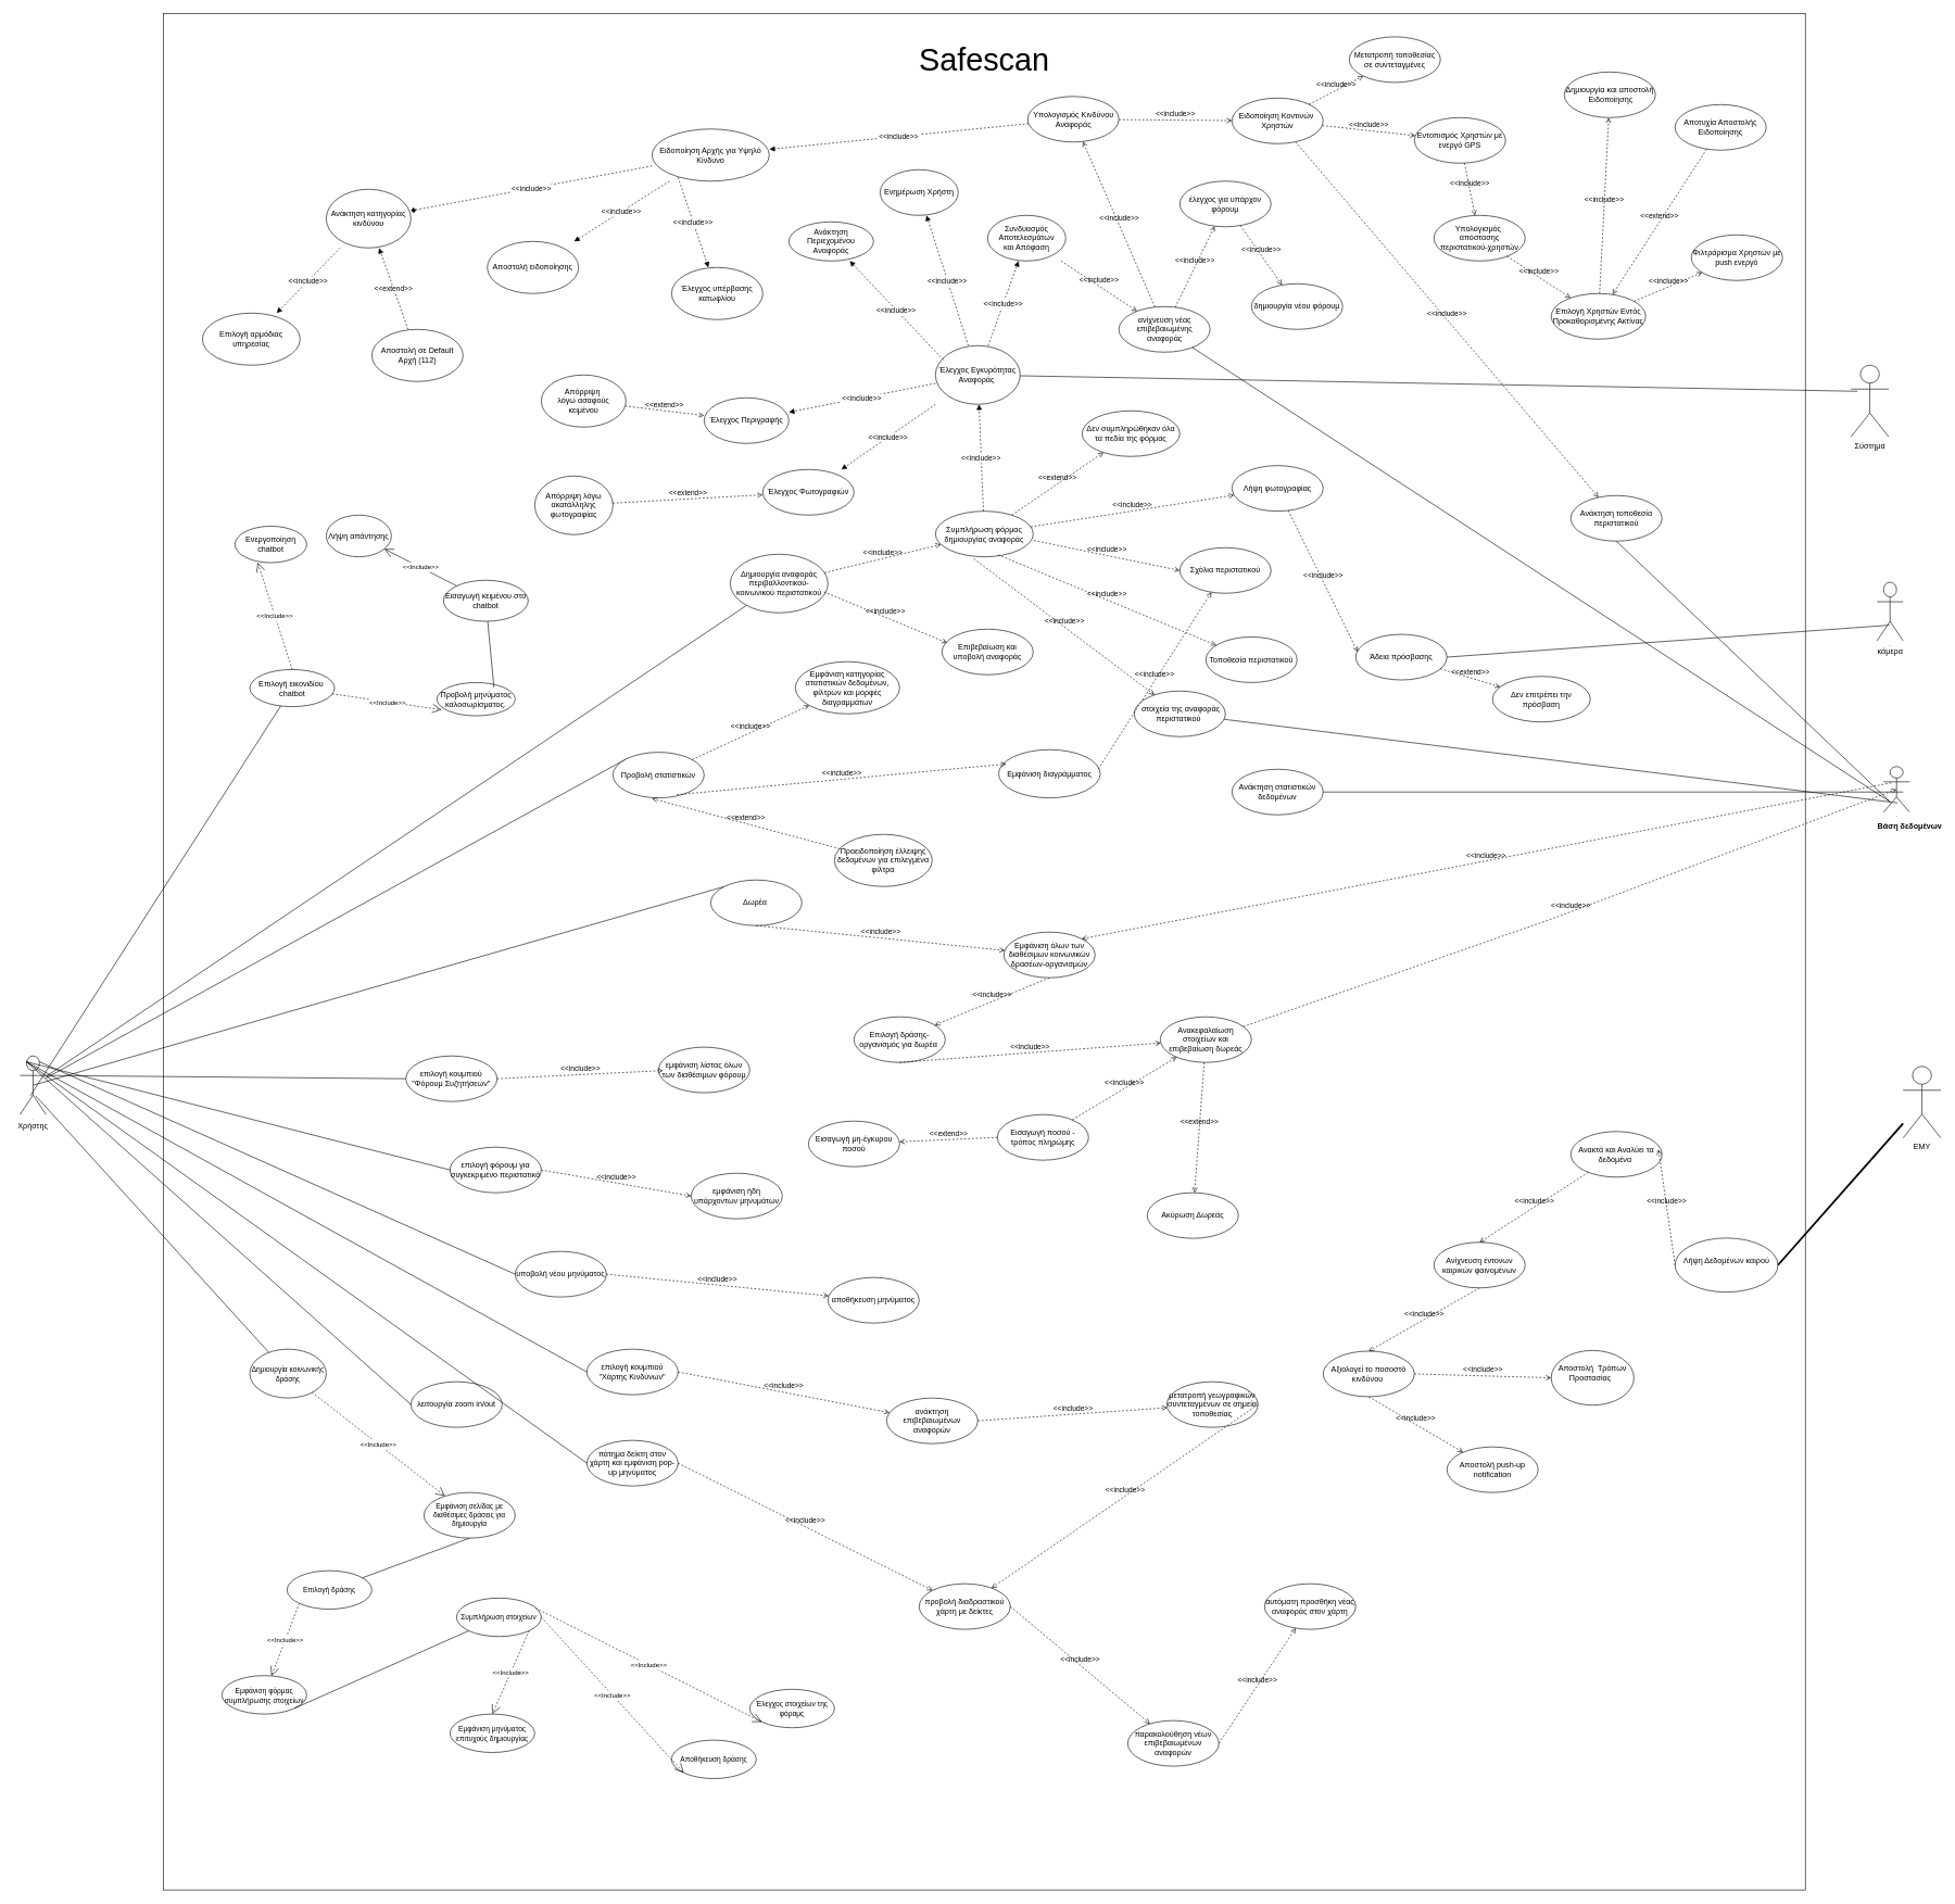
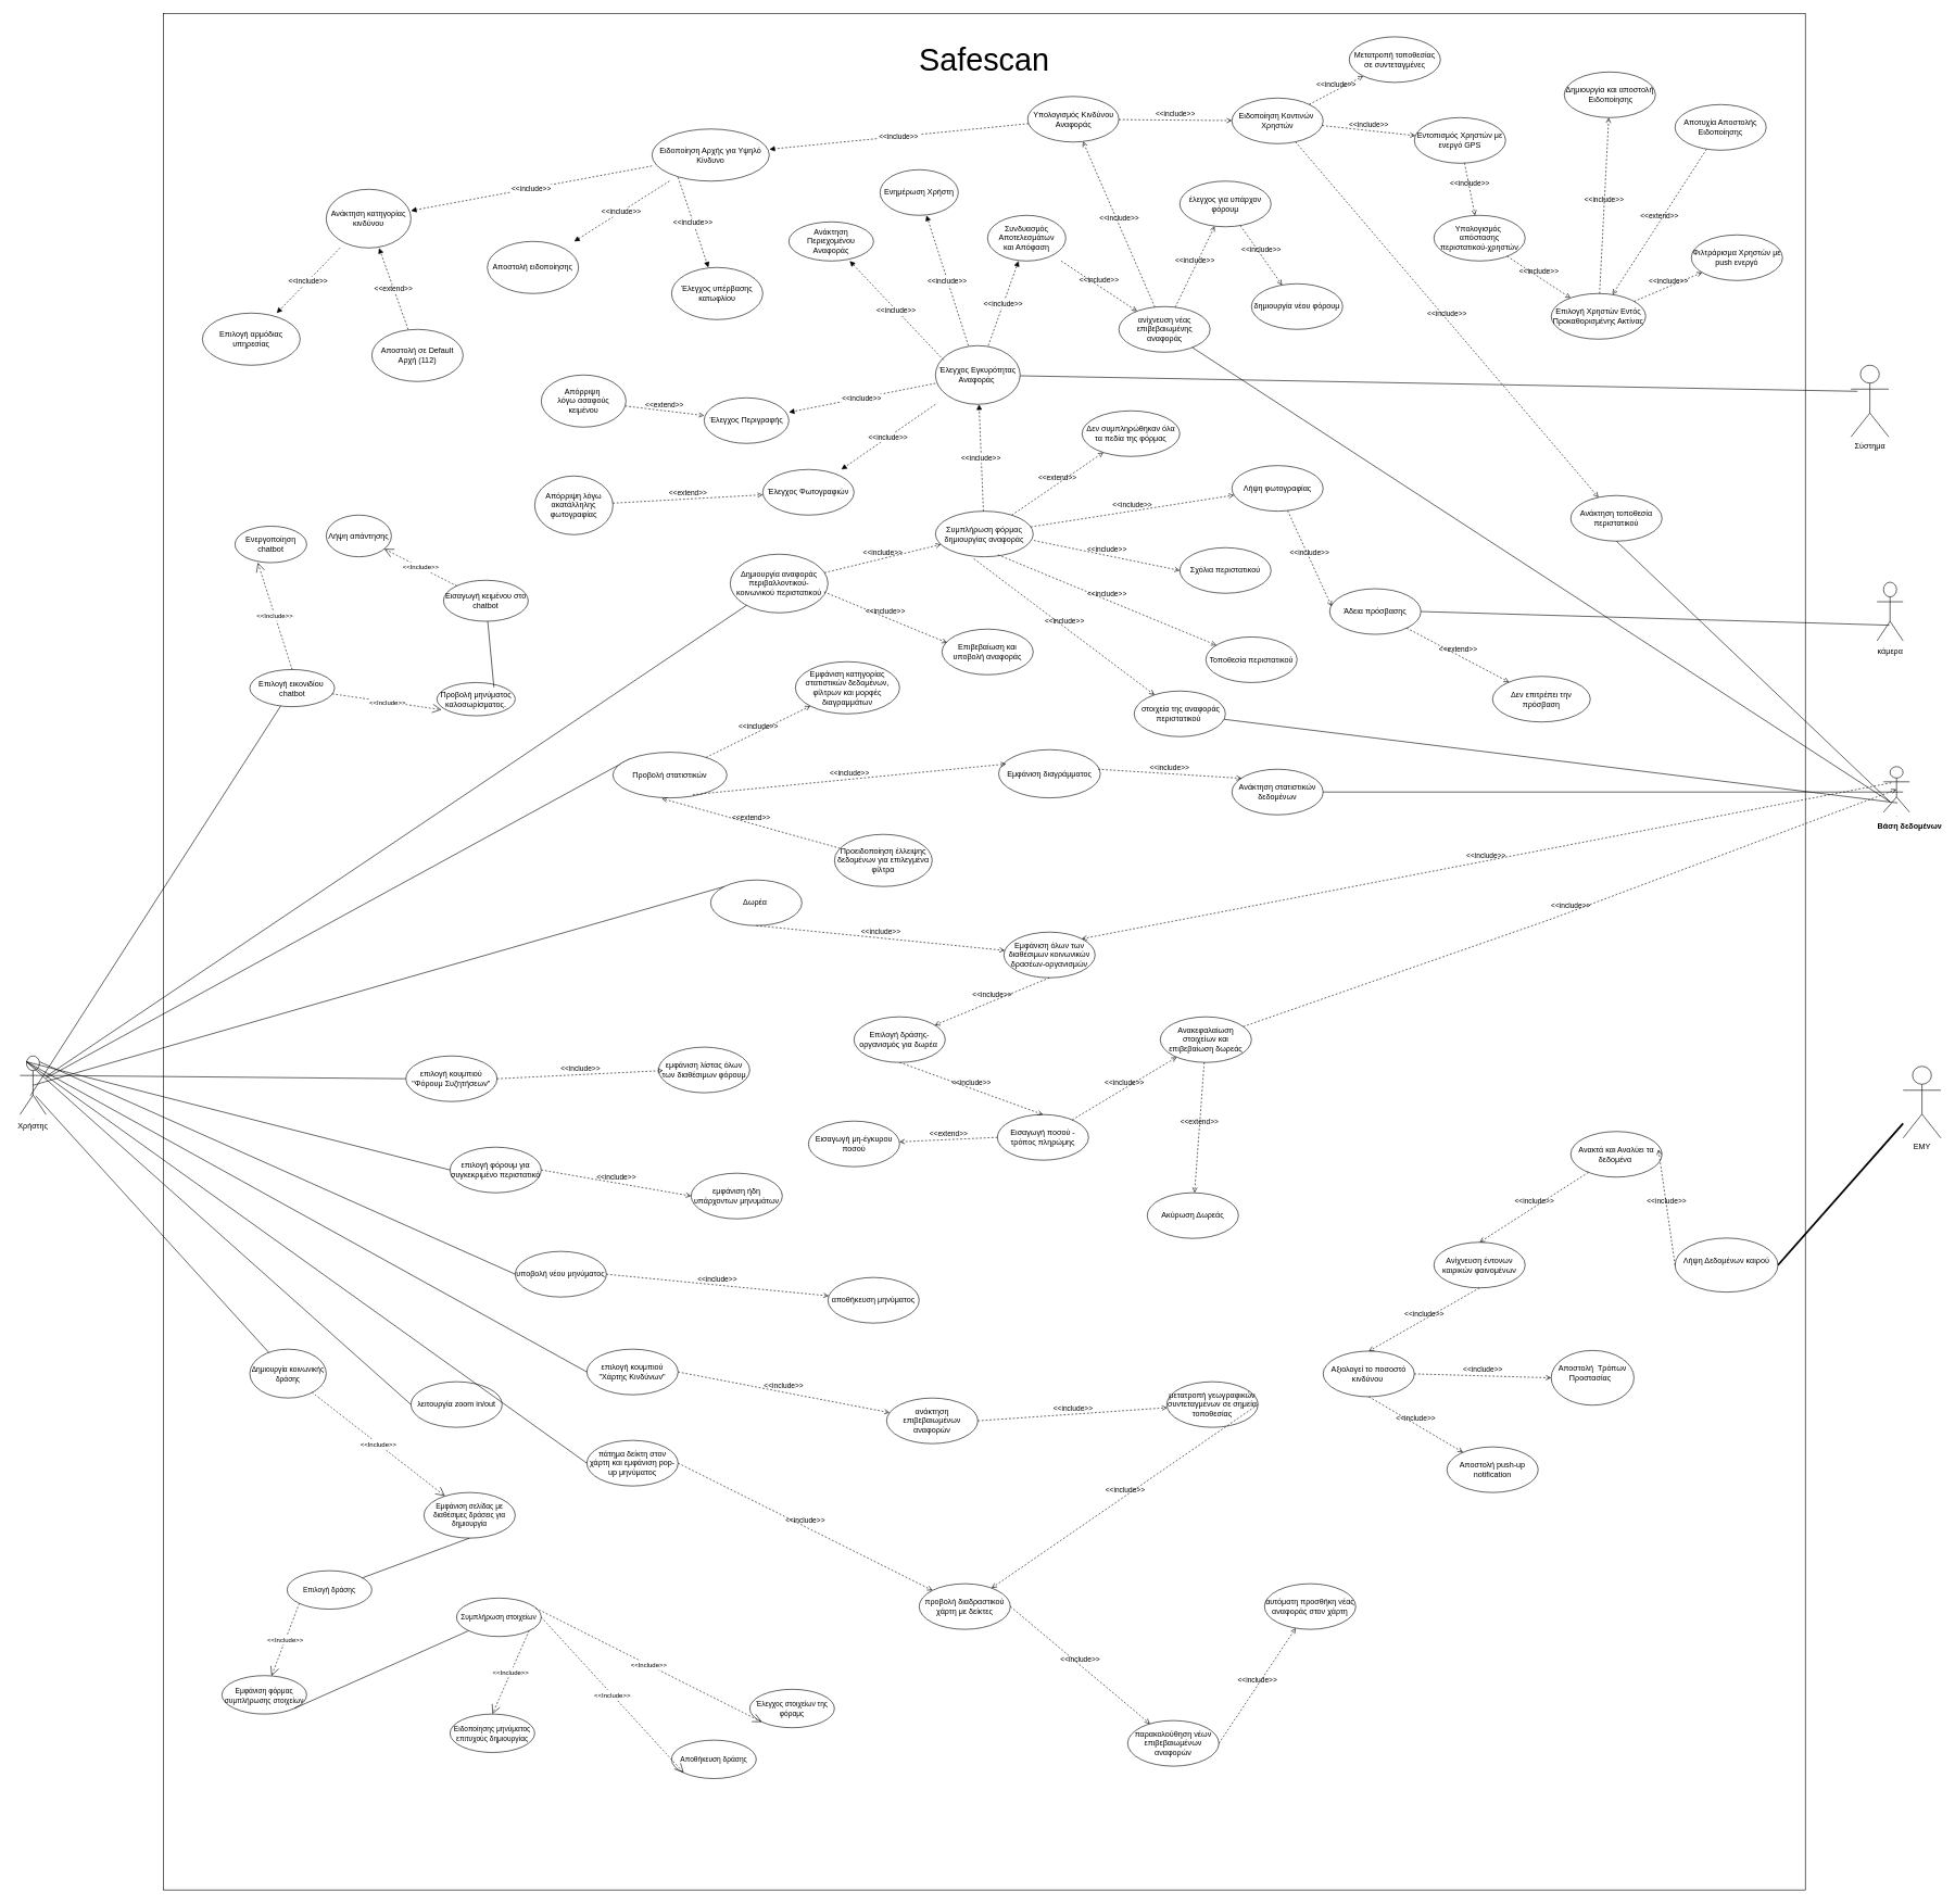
- <mxCell id="178" value="&lt;&lt;include&gt;&gt;" style="endArrow=diamond;dashed=1;" parent="1" source="171" target="173" edge="1"><mxGeometry relative="1" as="geometry" /></mxCell>
+ <mxCell id="178" value="&lt;&lt;include&gt;&gt;" style="endArrow=block;dashed=1;" parent="1" source="171" target="173" edge="1"><mxGeometry relative="1" as="geometry" /></mxCell>
- <mxCell id="113" value="&lt;font style=&quot;font-size: 10px;&quot;&gt;&amp;lt;&amp;lt;Include&amp;gt;&amp;gt;&lt;/font&gt;" style="endArrow=open;endSize=12;dashed=0;html=1;rounded=0;fontSize=12;curved=1;" parent="1" source="111" target="114" edge="1"><mxGeometry width="160" relative="1" as="geometry"><mxPoint x="609" y="858" as="sourcePoint" /><mxPoint x="601.778" y="957.871" as="targetPoint" /></mxGeometry></mxCell>
+ <mxCell id="113" value="&lt;font style=&quot;font-size: 10px;&quot;&gt;&amp;lt;&amp;lt;Include&amp;gt;&amp;gt;&lt;/font&gt;" style="endArrow=open;endSize=12;dashed=1;html=1;rounded=0;fontSize=12;curved=1;" parent="1" source="111" target="114" edge="1"><mxGeometry width="160" relative="1" as="geometry"><mxPoint x="609" y="858" as="sourcePoint" /><mxPoint x="601.778" y="957.871" as="targetPoint" /></mxGeometry></mxCell>
- <mxCell id="22" value="Άδεια πρόσβασης" style="ellipse;whiteSpace=wrap;html=1;" parent="1" vertex="1"><mxGeometry x="2080" y="973" width="140" height="70" as="geometry" /></mxCell>
+ <mxCell id="22" value="Άδεια πρόσβασης" style="ellipse;whiteSpace=wrap;html=1;" parent="1" vertex="1"><mxGeometry x="2040" y="903" width="140" height="70" as="geometry" /></mxCell>
- <mxCell id="38" value="&amp;lt;&amp;lt;include&amp;gt;&amp;gt;" style="html=1;verticalAlign=bottom;labelBackgroundColor=none;endArrow=open;endFill=0;dashed=1;rounded=0;exitX=0.978;exitY=0.405;exitDx=0;exitDy=0;exitPerimeter=0;" parent="1" source="16" target="26" edge="1"><mxGeometry width="160" relative="1" as="geometry"><mxPoint x="1584" y="848" as="sourcePoint" /><mxPoint x="1750" y="1001" as="targetPoint" /></mxGeometry></mxCell>
+ <mxCell id="38" value="&amp;lt;&amp;lt;include&amp;gt;&amp;gt;" style="html=1;verticalAlign=bottom;labelBackgroundColor=none;endArrow=open;endFill=0;dashed=1;rounded=0;entryX=0.107;entryY=0.2;entryDx=0;entryDy=0;entryPerimeter=0;exitX=0.978;exitY=0.405;exitDx=0;exitDy=0;exitPerimeter=0;" parent="1" source="16" target="15" edge="1"><mxGeometry width="160" relative="1" as="geometry"><mxPoint x="1584" y="848" as="sourcePoint" /><mxPoint x="1750" y="1001" as="targetPoint" /></mxGeometry></mxCell>
- <mxCell id="13" value="Προβολή στατιστικών" style="ellipse;whiteSpace=wrap;html=1;" parent="1" vertex="1"><mxGeometry x="940" y="1154" width="140" height="70" as="geometry" /></mxCell>
+ <mxCell id="13" value="Προβολή στατιστικών" style="ellipse;whiteSpace=wrap;html=1;" parent="1" vertex="1"><mxGeometry x="940" y="1154" width="175" height="70" as="geometry" /></mxCell>
- <mxCell id="62" value="&amp;lt;&amp;lt;include&amp;gt;&amp;gt;" style="html=1;verticalAlign=bottom;labelBackgroundColor=none;endArrow=open;endFill=0;dashed=1;rounded=0;exitX=0.5;exitY=1;exitDx=0;exitDy=0;" parent="1" source="59" target="63" edge="1"><mxGeometry width="160" relative="1" as="geometry"><mxPoint x="2850" y="1997" as="sourcePoint" /><mxPoint x="2736" y="2059" as="targetPoint" /></mxGeometry></mxCell>
+ <mxCell id="62" value="&amp;lt;&amp;lt;include&amp;gt;&amp;gt;" style="html=1;verticalAlign=bottom;labelBackgroundColor=none;endArrow=open;endFill=0;dashed=1;rounded=0;exitX=0.5;exitY=1;exitDx=0;exitDy=0;entryX=0.5;entryY=0;entryDx=0;entryDy=0;" parent="1" source="59" target="61" edge="1"><mxGeometry width="160" relative="1" as="geometry"><mxPoint x="2850" y="1997" as="sourcePoint" /><mxPoint x="2736" y="2059" as="targetPoint" /></mxGeometry></mxCell>
- <mxCell id="129" value="&lt;font style=&quot;font-size: 11px;&quot;&gt;Εμφάνιση μηνύματος επιτυχούς δημιουργίας&lt;/font&gt;" style="ellipse;whiteSpace=wrap;html=1;direction=west;" parent="1" vertex="1"><mxGeometry x="690" y="2630" width="130" height="59" as="geometry" /></mxCell>
+ <mxCell id="129" value="&lt;font style=&quot;font-size: 11px;&quot;&gt;Ειδοποίησης μηνύματος επιτυχούς δημιουργίας&lt;/font&gt;" style="ellipse;whiteSpace=wrap;html=1;direction=west;" parent="1" vertex="1"><mxGeometry x="690" y="2630" width="130" height="59" as="geometry" /></mxCell>
